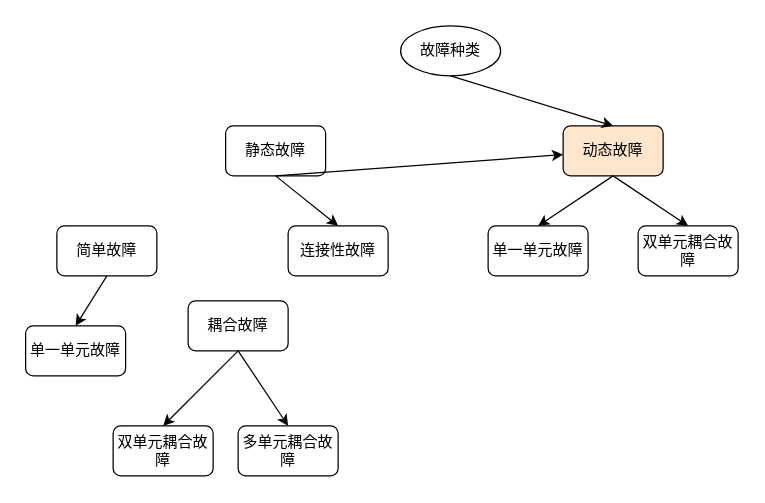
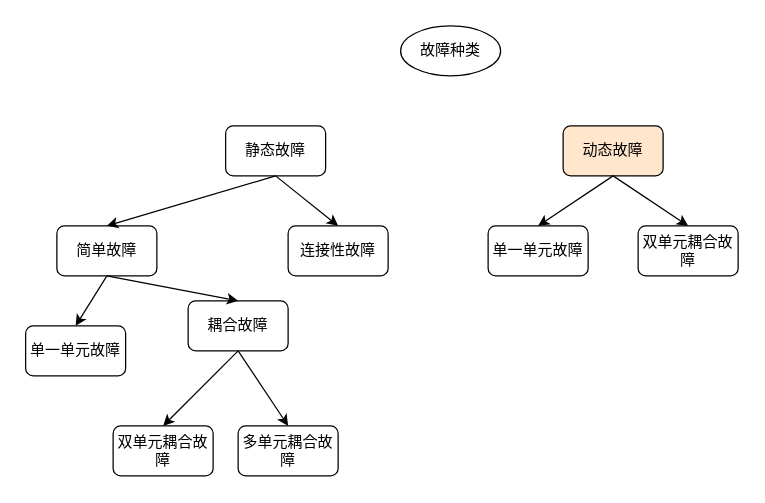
- <mxCell id="13" value="" style="endArrow=classic;html=1;rounded=0;exitX=0.5;exitY=1;exitDx=0;exitDy=0;entryX=0.5;entryY=0;entryDx=0;entryDy=0;" edge="1" parent="1" source="2" target="4"><mxGeometry width="50" height="50" relative="1" as="geometry"><mxPoint x="470" y="450" as="sourcePoint" /><mxPoint x="520" y="400" as="targetPoint" /></mxGeometry></mxCell>
- <mxCell id="14" value="" style="endArrow=classic;html=1;rounded=0;exitX=0.5;exitY=1;exitDx=0;exitDy=0;" edge="1" parent="1" source="3" target="4"><mxGeometry width="50" height="50" relative="1" as="geometry"><mxPoint x="450" y="430" as="sourcePoint" /><mxPoint x="500" y="380" as="targetPoint" /></mxGeometry></mxCell>
+ <mxCell id="14" value="" style="endArrow=classic;html=1;rounded=0;exitX=0.5;exitY=1;exitDx=0;exitDy=0;entryX=0.5;entryY=0;entryDx=0;entryDy=0;" edge="1" parent="1" source="3" target="8"><mxGeometry width="50" height="50" relative="1" as="geometry"><mxPoint x="450" y="430" as="sourcePoint" /><mxPoint x="500" y="380" as="targetPoint" /></mxGeometry></mxCell>
+ <mxCell id="19" value="" style="endArrow=classic;html=1;rounded=0;exitX=0.5;exitY=1;exitDx=0;exitDy=0;entryX=0.5;entryY=0;entryDx=0;entryDy=0;" edge="1" parent="1" source="8" target="12"><mxGeometry width="50" height="50" relative="1" as="geometry"><mxPoint x="110" y="510" as="sourcePoint" /><mxPoint x="160" y="460" as="targetPoint" /></mxGeometry></mxCell>
